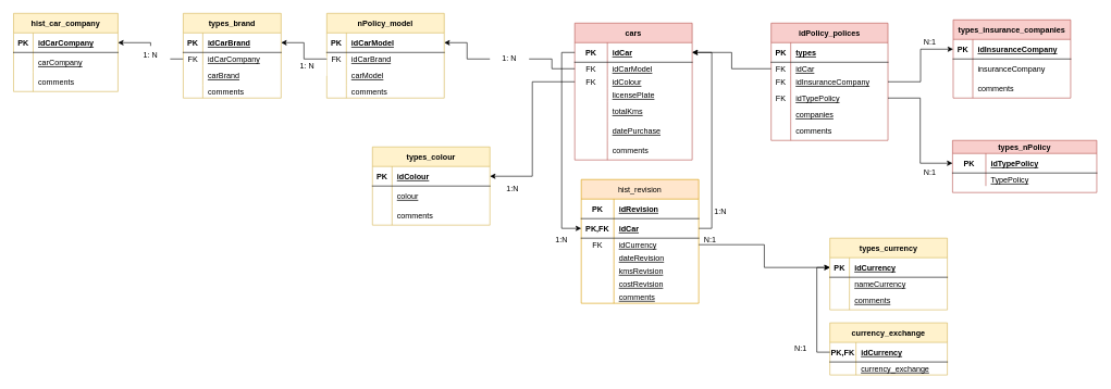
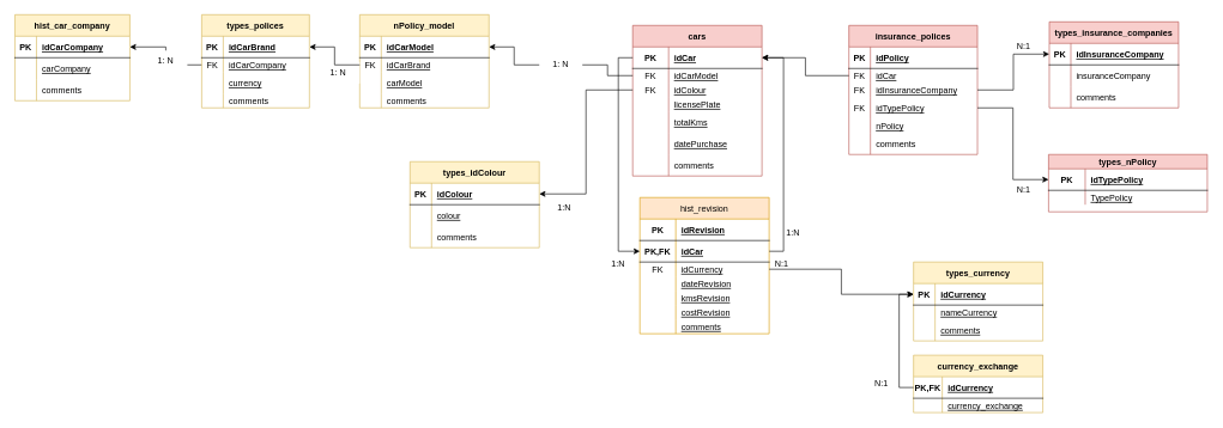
- <mxCell id="55" value="types_brand" style="shape=table;startSize=30;container=1;collapsible=1;childLayout=tableLayout;fixedRows=1;rowLines=0;fontStyle=1;align=center;resizeLast=1;fillColor=#fff2cc;strokeColor=#d6b656;" parent="1" vertex="1"><mxGeometry x="280" y="20" width="150" height="130" as="geometry" /></mxCell>
+ <mxCell id="55" value="types_polices" style="shape=table;startSize=30;container=1;collapsible=1;childLayout=tableLayout;fixedRows=1;rowLines=0;fontStyle=1;align=center;resizeLast=1;fillColor=#fff2cc;strokeColor=#d6b656;" parent="1" vertex="1"><mxGeometry x="280" y="20" width="150" height="130" as="geometry" /></mxCell>
- <mxCell id="35" value="idPolicy_polices" style="shape=table;startSize=30;container=1;collapsible=1;childLayout=tableLayout;fixedRows=1;rowLines=0;fontStyle=1;align=center;resizeLast=1;fillColor=#f8cecc;strokeColor=#b85450;" parent="1" vertex="1"><mxGeometry x="1181" y="35" width="179" height="180.0" as="geometry" /></mxCell>
+ <mxCell id="35" value="insurance_polices" style="shape=table;startSize=30;container=1;collapsible=1;childLayout=tableLayout;fixedRows=1;rowLines=0;fontStyle=1;align=center;resizeLast=1;fillColor=#f8cecc;strokeColor=#b85450;" parent="1" vertex="1"><mxGeometry x="1181" y="35" width="179" height="180.0" as="geometry" /></mxCell>
- <mxCell id="38" value="types" style="shape=partialRectangle;connectable=0;fillColor=none;top=0;left=0;bottom=0;right=0;align=left;spacingLeft=6;fontStyle=5;overflow=hidden;" parent="36" vertex="1"><mxGeometry x="30" width="149" height="30" as="geometry"><mxRectangle width="149" height="30" as="alternateBounds" /></mxGeometry></mxCell>
+ <mxCell id="38" value="idPolicy" style="shape=partialRectangle;connectable=0;fillColor=none;top=0;left=0;bottom=0;right=0;align=left;spacingLeft=6;fontStyle=5;overflow=hidden;" parent="36" vertex="1"><mxGeometry x="30" width="149" height="30" as="geometry"><mxRectangle width="149" height="30" as="alternateBounds" /></mxGeometry></mxCell>
- <mxCell id="64" value="carBrand" style="shape=partialRectangle;connectable=0;fillColor=none;top=0;left=0;bottom=0;right=0;align=left;spacingLeft=6;overflow=hidden;fontStyle=4" parent="62" vertex="1"><mxGeometry x="30" width="120" height="30" as="geometry"><mxRectangle width="120" height="30" as="alternateBounds" /></mxGeometry></mxCell>
+ <mxCell id="64" value="currency" style="shape=partialRectangle;connectable=0;fillColor=none;top=0;left=0;bottom=0;right=0;align=left;spacingLeft=6;overflow=hidden;fontStyle=4" parent="62" vertex="1"><mxGeometry x="30" width="120" height="30" as="geometry"><mxRectangle width="120" height="30" as="alternateBounds" /></mxGeometry></mxCell>
- <mxCell id="50" value="companies" style="shape=partialRectangle;connectable=0;fillColor=none;top=0;left=0;bottom=0;right=0;align=left;spacingLeft=6;overflow=hidden;fontStyle=4" parent="48" vertex="1"><mxGeometry x="30" width="149" height="20" as="geometry"><mxRectangle width="149" height="20" as="alternateBounds" /></mxGeometry></mxCell>
+ <mxCell id="50" value="nPolicy" style="shape=partialRectangle;connectable=0;fillColor=none;top=0;left=0;bottom=0;right=0;align=left;spacingLeft=6;overflow=hidden;fontStyle=4" parent="48" vertex="1"><mxGeometry x="30" width="149" height="20" as="geometry"><mxRectangle width="149" height="20" as="alternateBounds" /></mxGeometry></mxCell>
- <mxCell id="24" value="types_colour" style="shape=table;startSize=30;container=1;collapsible=1;childLayout=tableLayout;fixedRows=1;rowLines=0;fontStyle=1;align=center;resizeLast=1;fillColor=#fff2cc;strokeColor=#d6b656;" parent="1" vertex="1"><mxGeometry x="570" y="225" width="180" height="120" as="geometry" /></mxCell>
+ <mxCell id="24" value="types_idColour" style="shape=table;startSize=30;container=1;collapsible=1;childLayout=tableLayout;fixedRows=1;rowLines=0;fontStyle=1;align=center;resizeLast=1;fillColor=#fff2cc;strokeColor=#d6b656;" parent="1" vertex="1"><mxGeometry x="570" y="225" width="180" height="120" as="geometry" /></mxCell>
